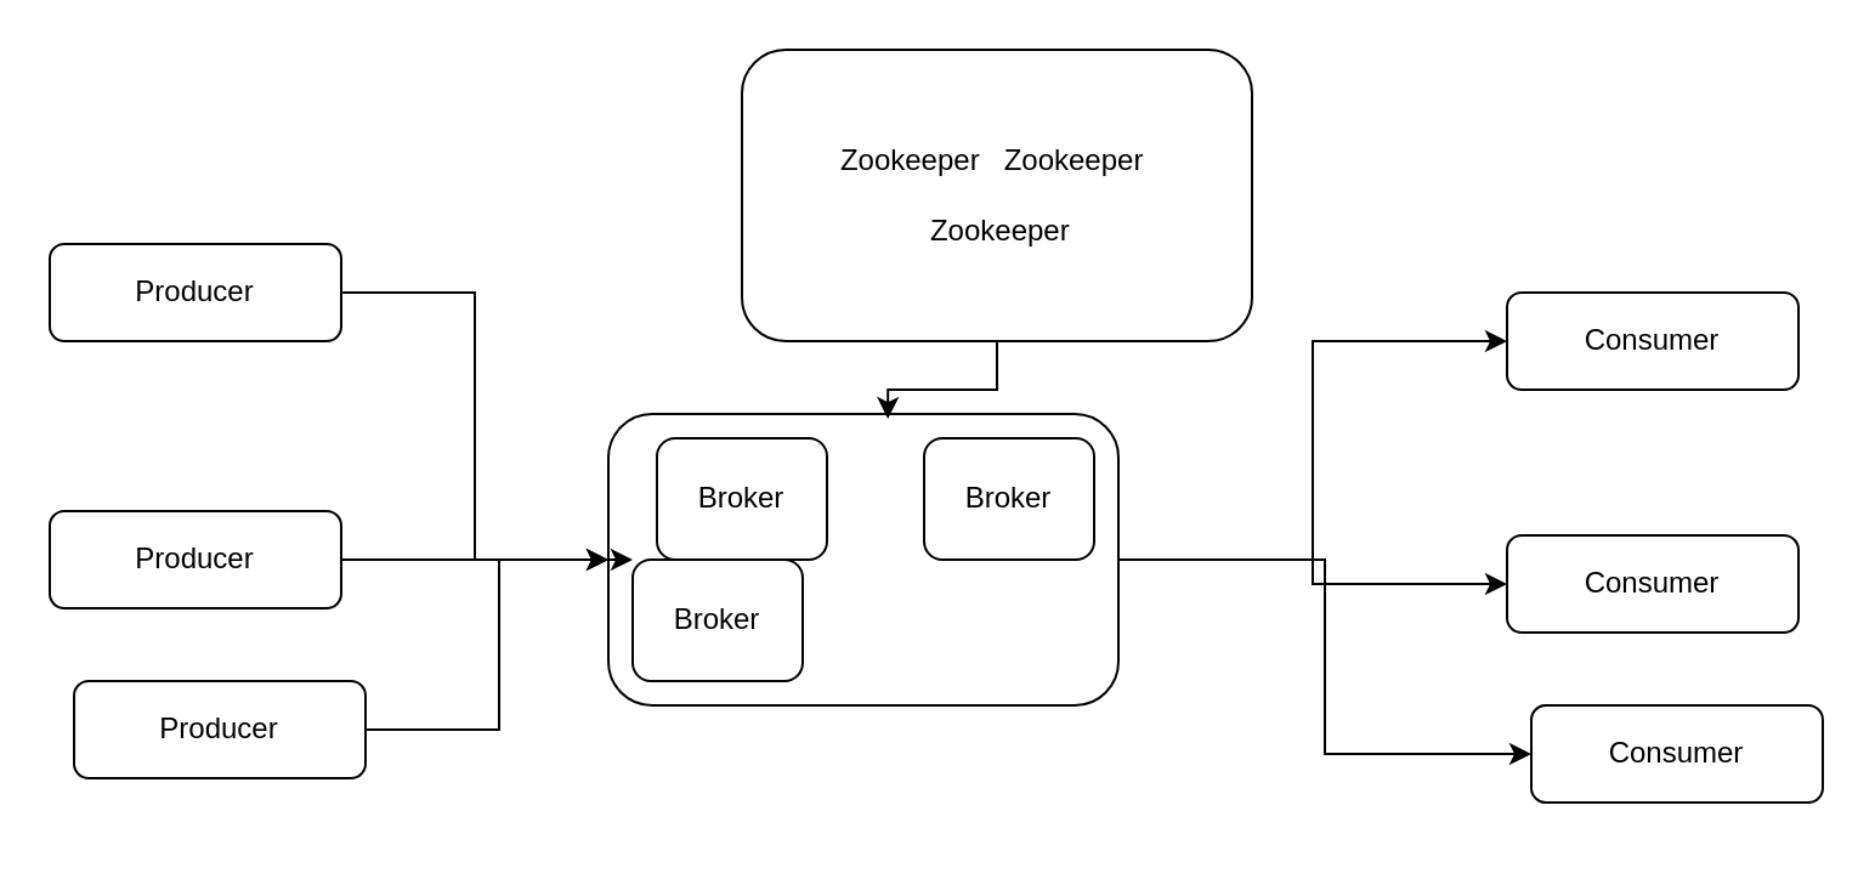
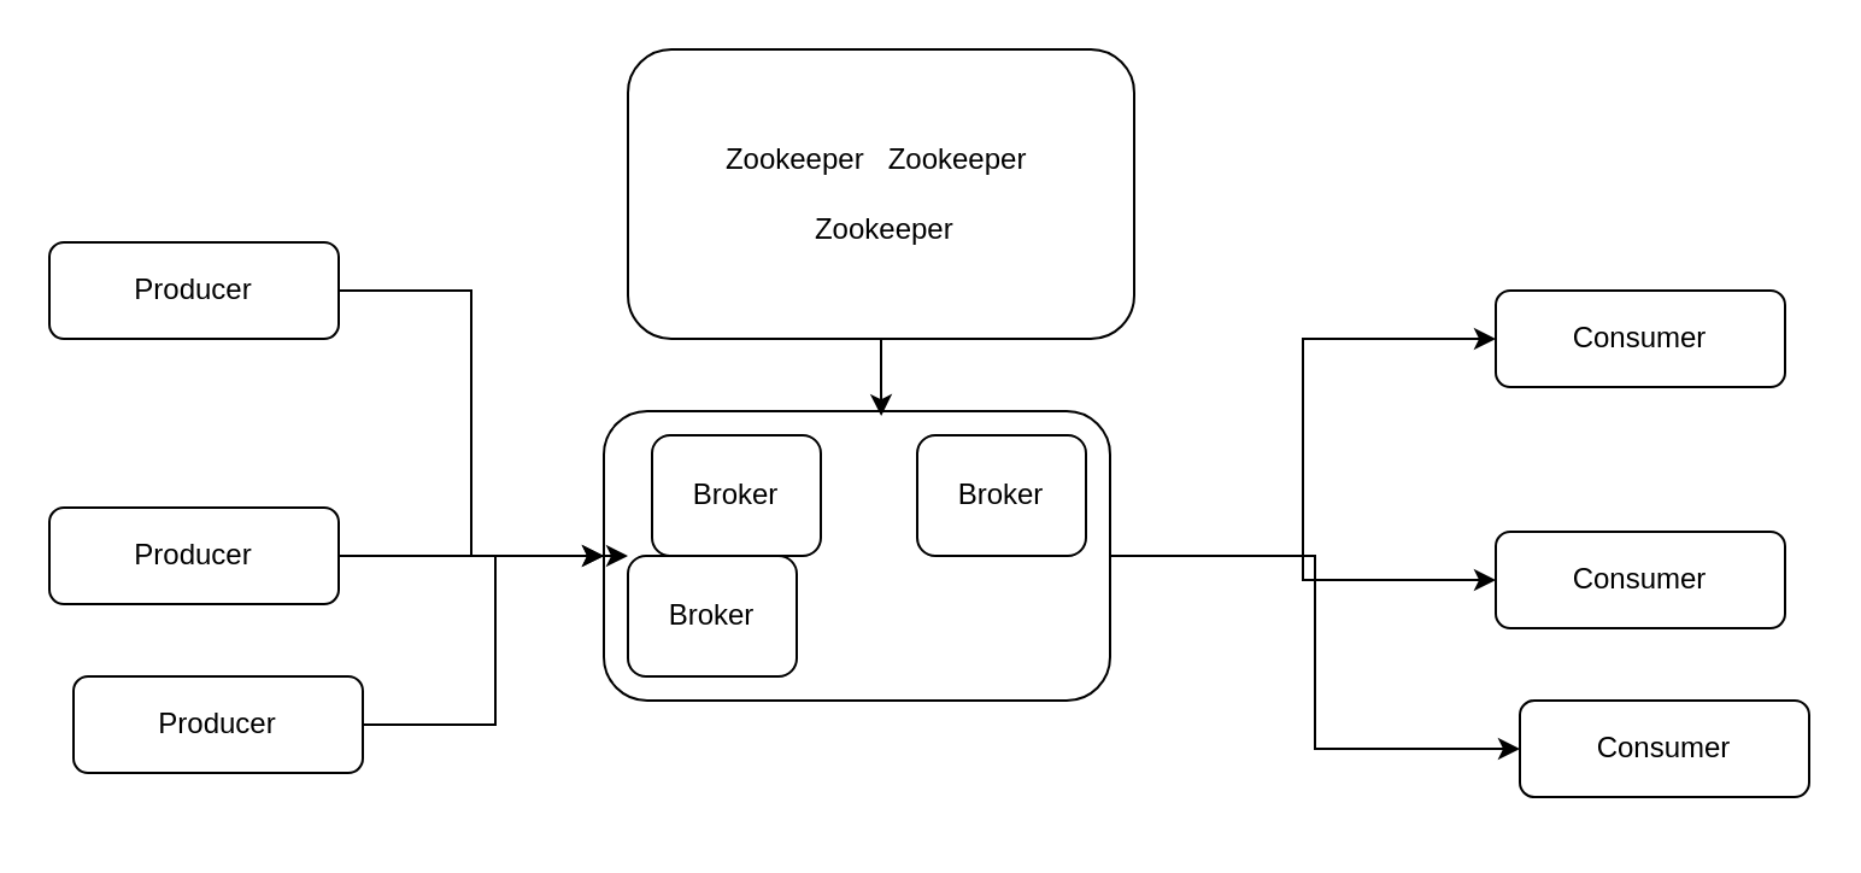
- <mxCell id="19" value="&lt;div&gt;Zookeeper&amp;nbsp;&amp;nbsp; Zookeeper&amp;nbsp;&lt;/div&gt;&lt;div&gt;&lt;br&gt;&lt;/div&gt;&lt;div&gt;&amp;nbsp;Zookeeper&lt;/div&gt;" style="rounded=1;whiteSpace=wrap;html=1;fontSize=12;glass=0;strokeWidth=1;shadow=0;" vertex="1" parent="1"><mxGeometry x="305" y="20" width="210" height="120" as="geometry" /></mxCell>
+ <mxCell id="19" value="&lt;div&gt;Zookeeper&amp;nbsp;&amp;nbsp; Zookeeper&amp;nbsp;&lt;/div&gt;&lt;div&gt;&lt;br&gt;&lt;/div&gt;&lt;div&gt;&amp;nbsp;Zookeeper&lt;/div&gt;" style="rounded=1;whiteSpace=wrap;html=1;fontSize=12;glass=0;strokeWidth=1;shadow=0;" vertex="1" parent="1"><mxGeometry x="260" y="20" width="210" height="120" as="geometry" /></mxCell>
